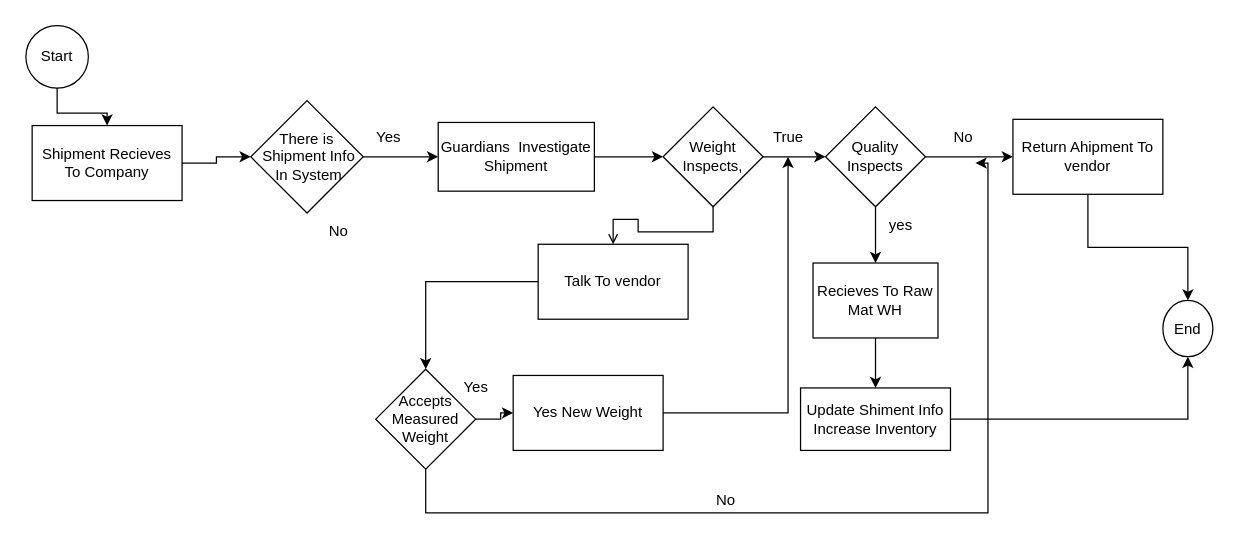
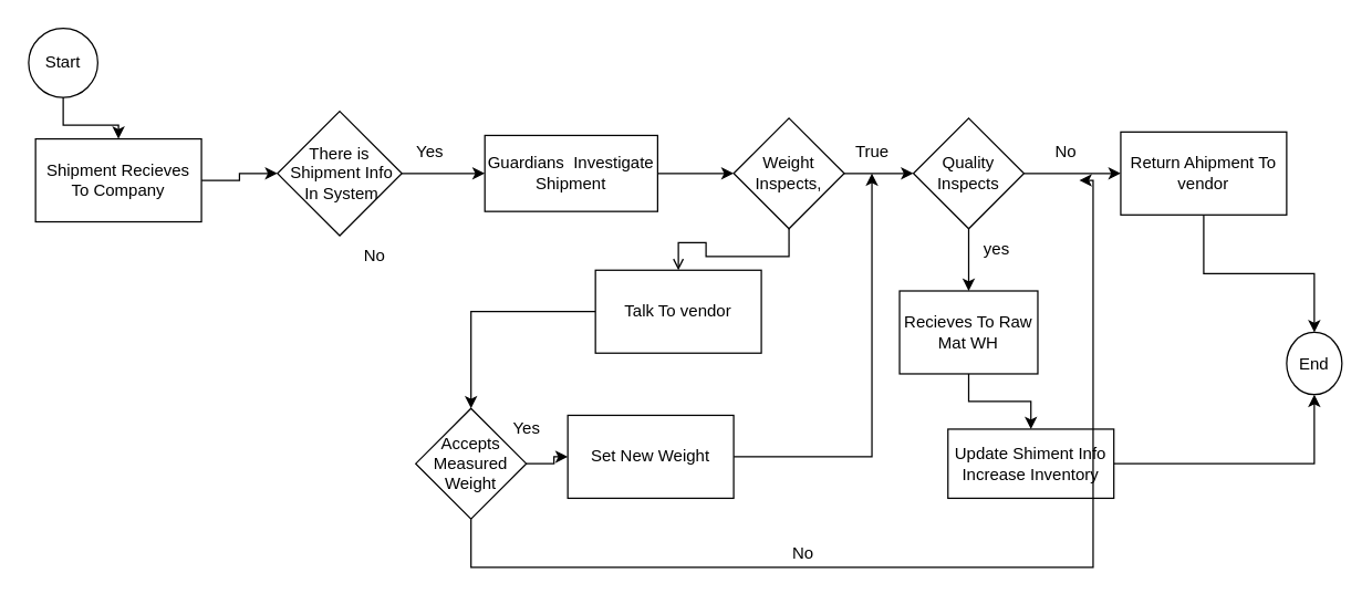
- <mxCell id="36" value="Yes New Weight" style="whiteSpace=wrap;html=1;" vertex="1" parent="1"><mxGeometry x="410" y="300" width="120" height="60" as="geometry" /></mxCell>
+ <mxCell id="36" value="Set New Weight" style="whiteSpace=wrap;html=1;" vertex="1" parent="1"><mxGeometry x="410" y="300" width="120" height="60" as="geometry" /></mxCell>
- <mxCell id="26" value="Update Shiment Info&lt;br&gt;Increase Inventory" style="whiteSpace=wrap;html=1;" vertex="1" parent="1"><mxGeometry x="640" y="310" width="120" height="50" as="geometry" /></mxCell>
+ <mxCell id="26" value="Update Shiment Info&lt;br&gt;Increase Inventory" style="whiteSpace=wrap;html=1;" vertex="1" parent="1"><mxGeometry x="685" y="310" width="120" height="50" as="geometry" /></mxCell>
